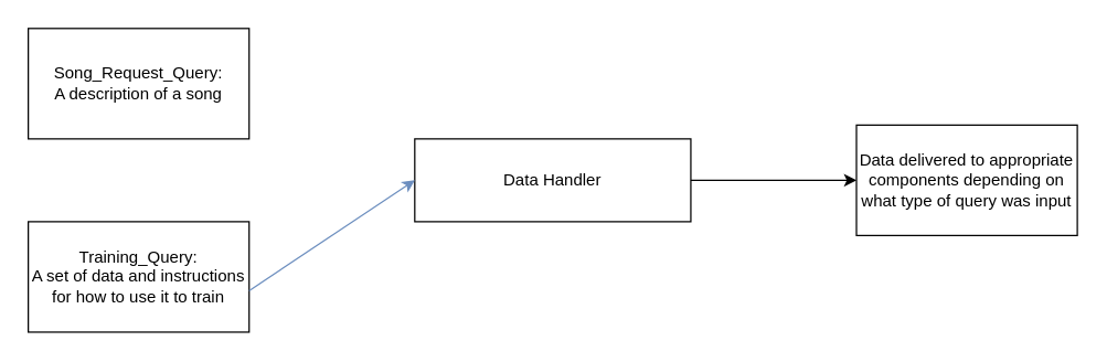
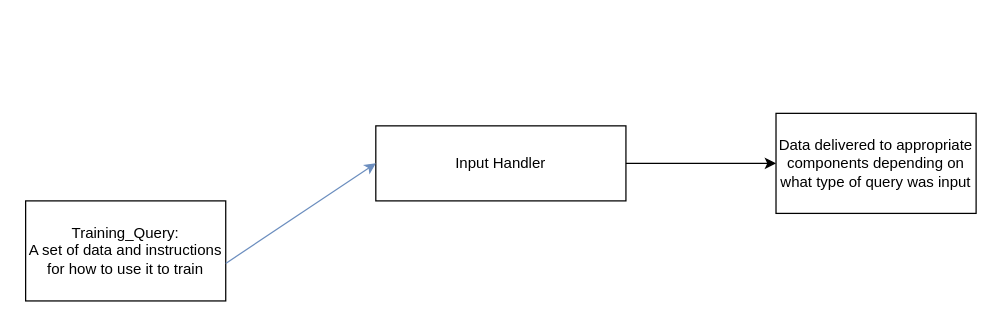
- <mxCell id="3" value="Song_Request_Query:&lt;br&gt;A description of a song" style="rounded=0;whiteSpace=wrap;html=1;" parent="1" vertex="1"><mxGeometry x="20" y="20" width="160" height="80" as="geometry" /></mxCell>
- <mxCell id="2" value="Data Handler" style="rounded=0;whiteSpace=wrap;html=1;" parent="1" vertex="1"><mxGeometry x="300" y="100" width="200" height="60" as="geometry" /></mxCell>
+ <mxCell id="2" value="Input Handler" style="rounded=0;whiteSpace=wrap;html=1;" parent="1" vertex="1"><mxGeometry x="300" y="100" width="200" height="60" as="geometry" /></mxCell>
